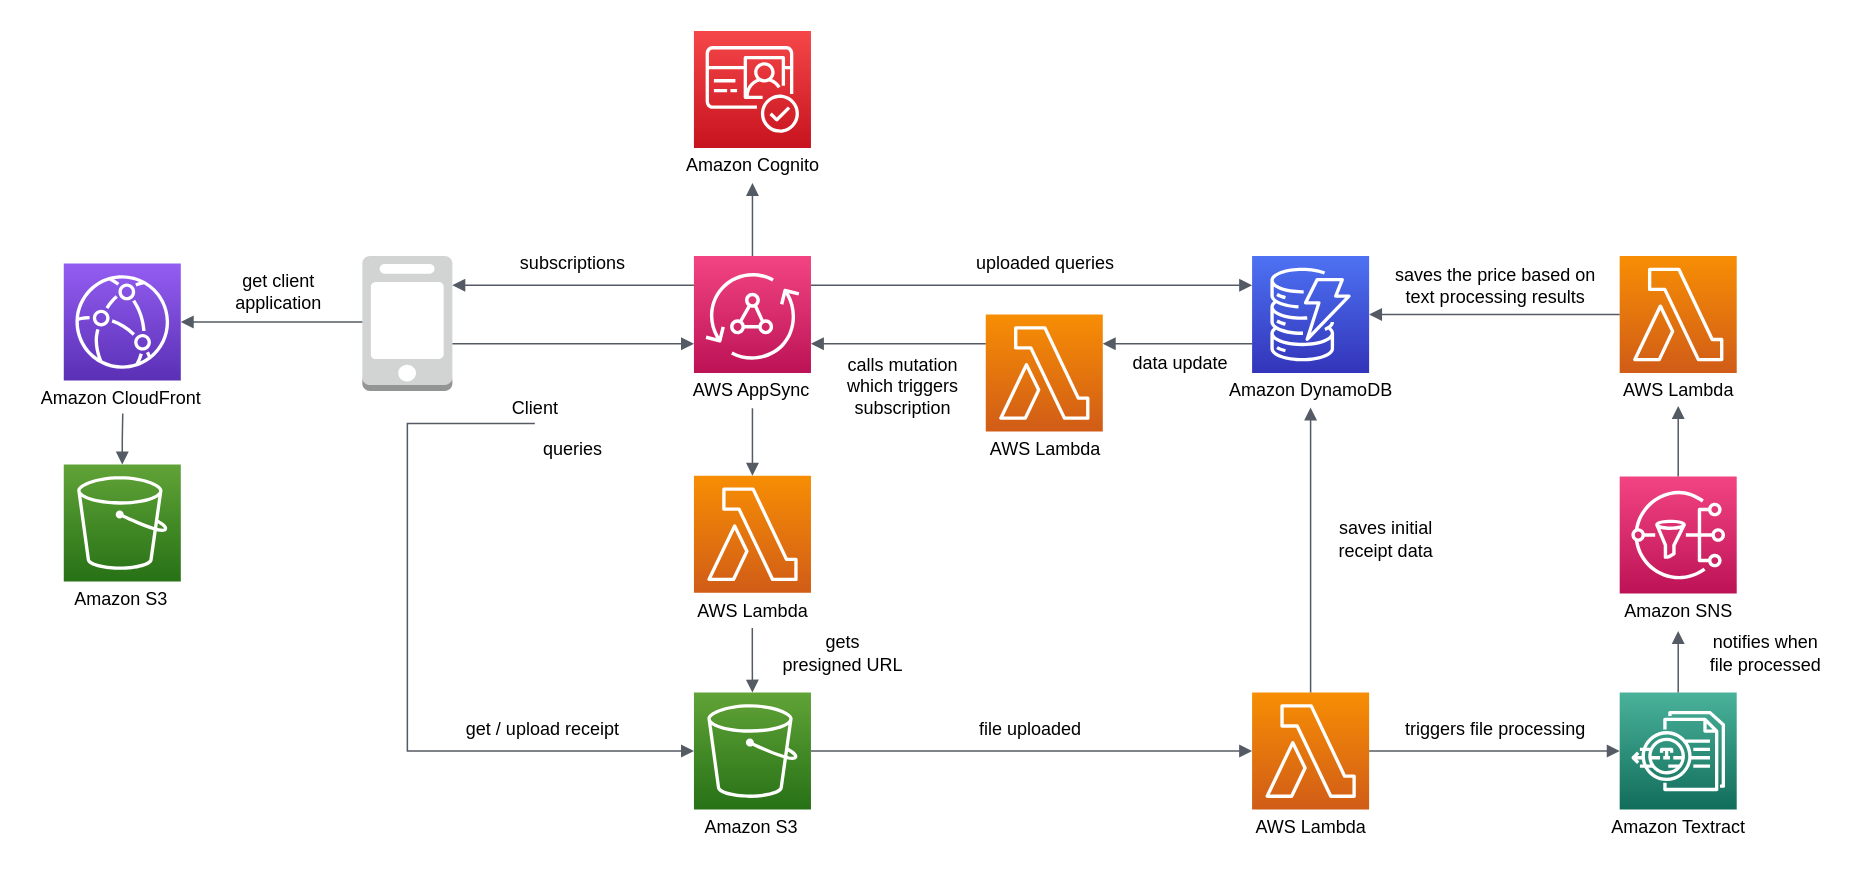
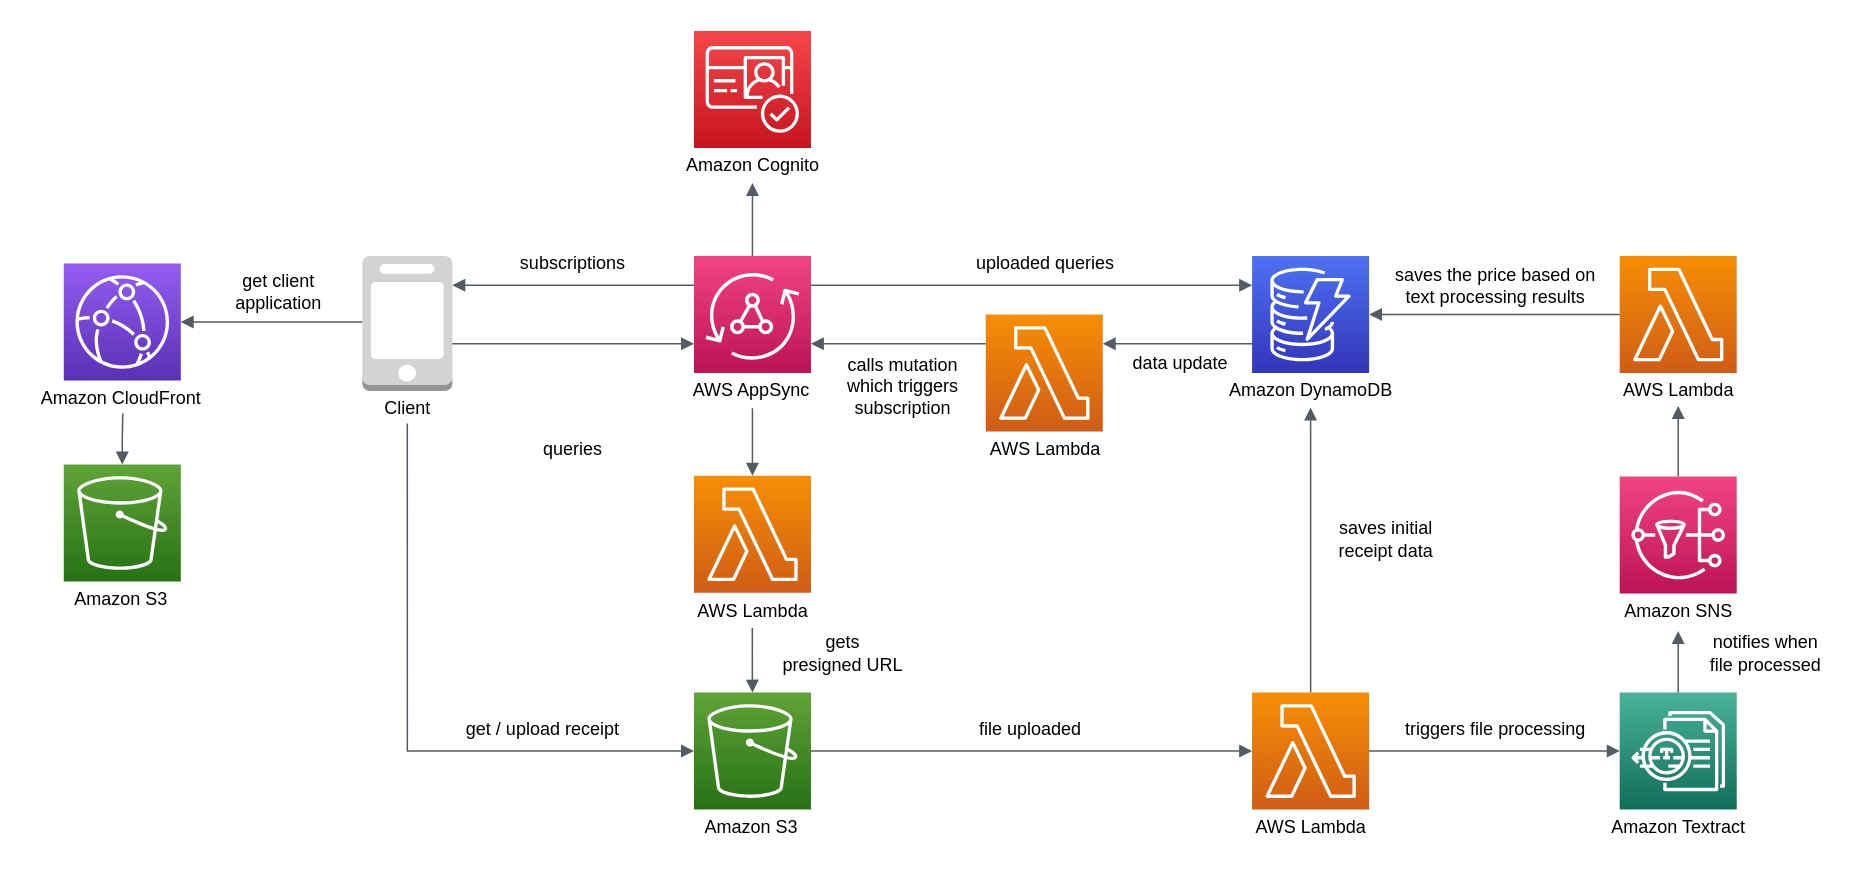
- <mxCell id="45" value="Client" style="text;html=1;align=center;verticalAlign=middle;resizable=0;points=[];autosize=1;strokeColor=none;" parent="1" vertex="1"><mxGeometry x="331" y="262" width="50" height="20" as="geometry" /></mxCell>
+ <mxCell id="45" value="Client" style="text;html=1;align=center;verticalAlign=middle;resizable=0;points=[];autosize=1;strokeColor=none;" parent="1" vertex="1"><mxGeometry x="246" y="262" width="50" height="20" as="geometry" /></mxCell>
